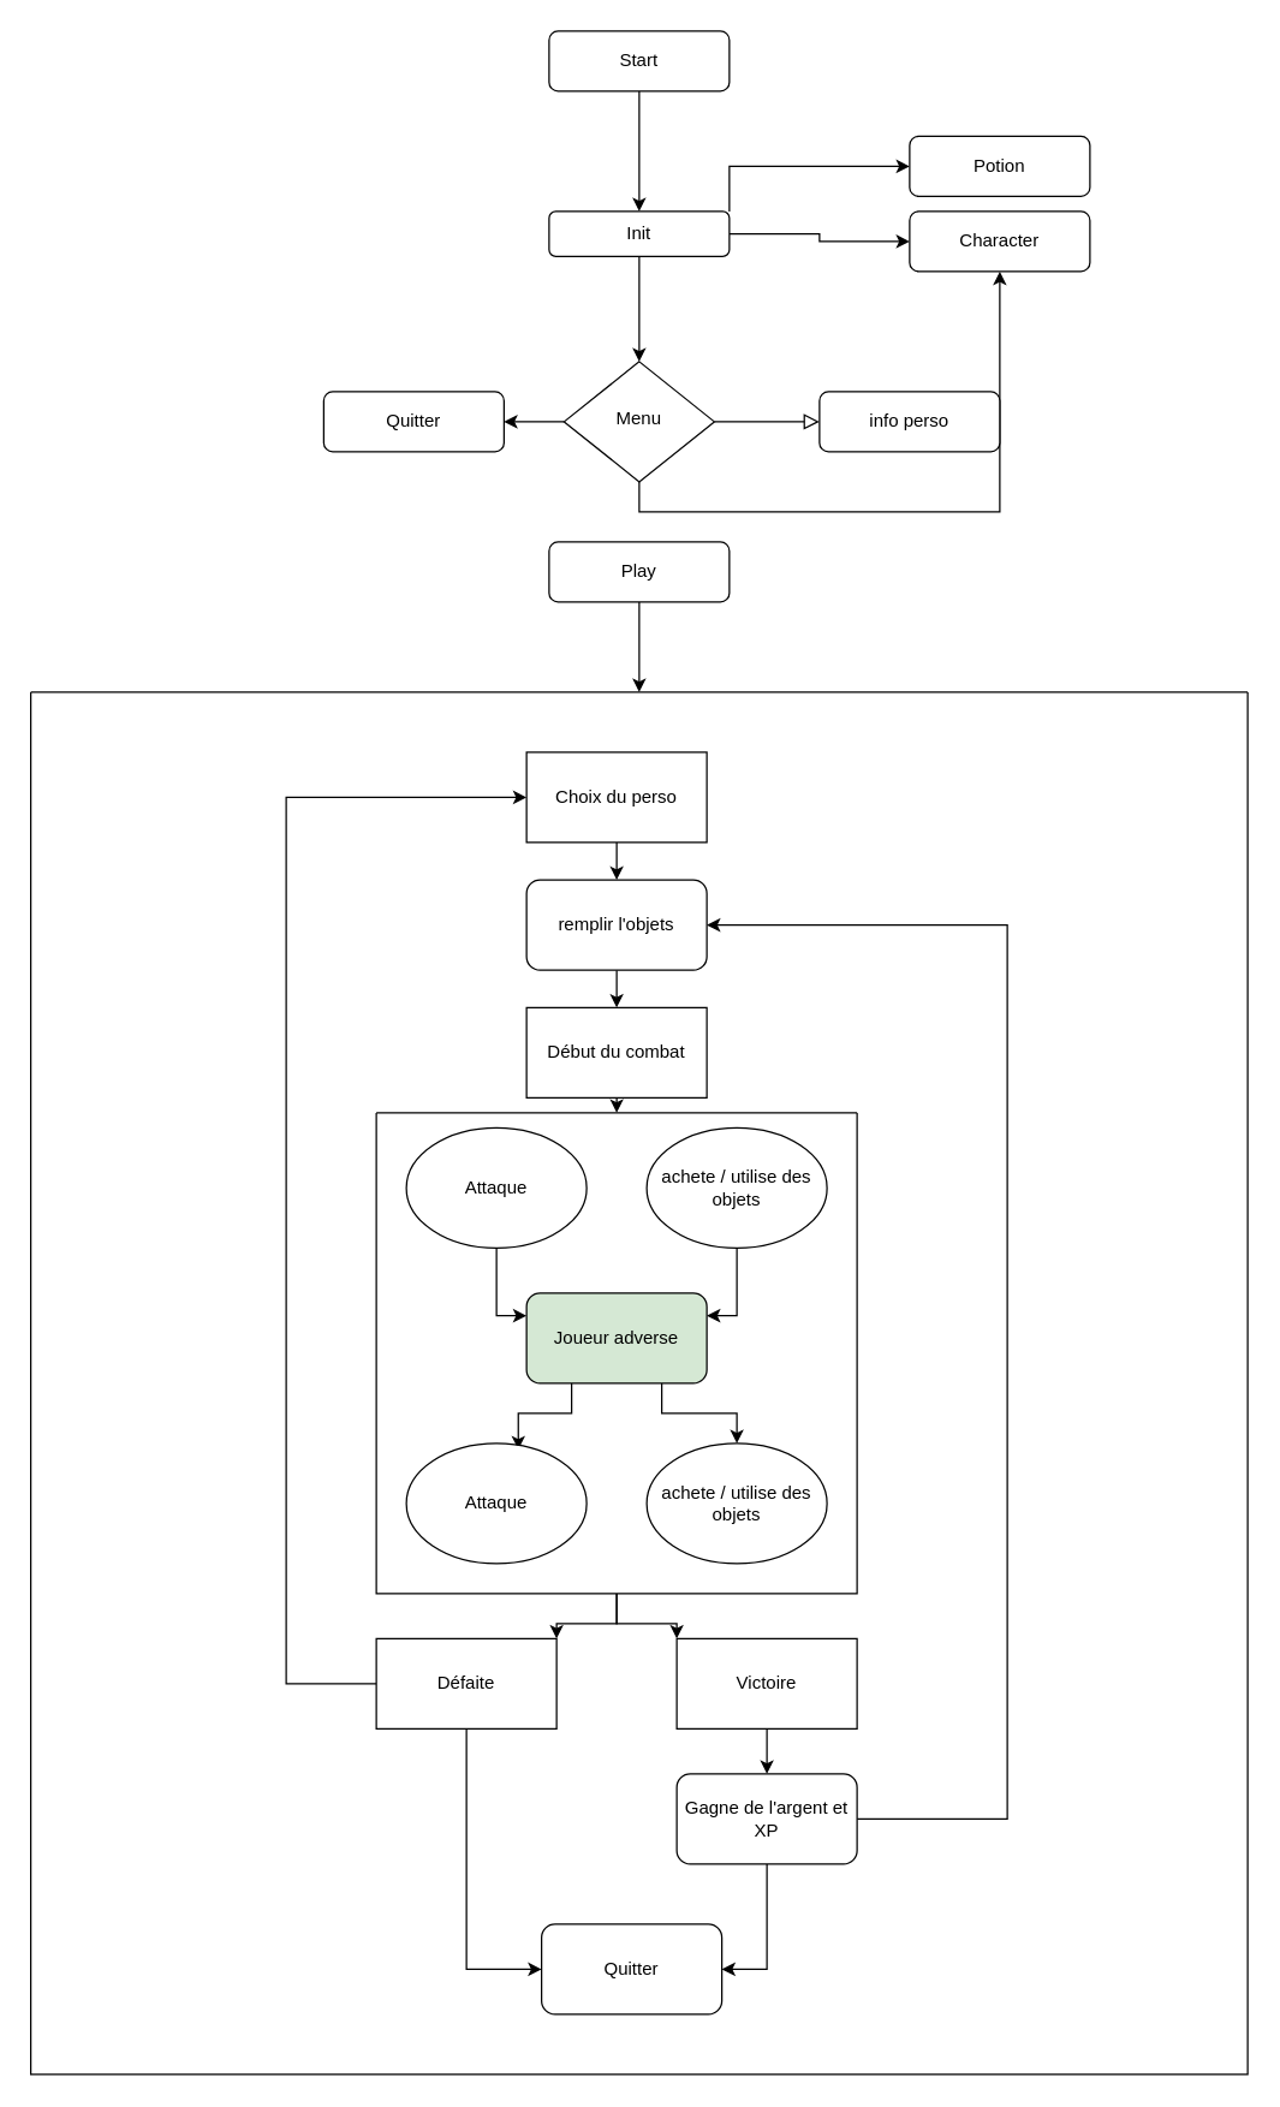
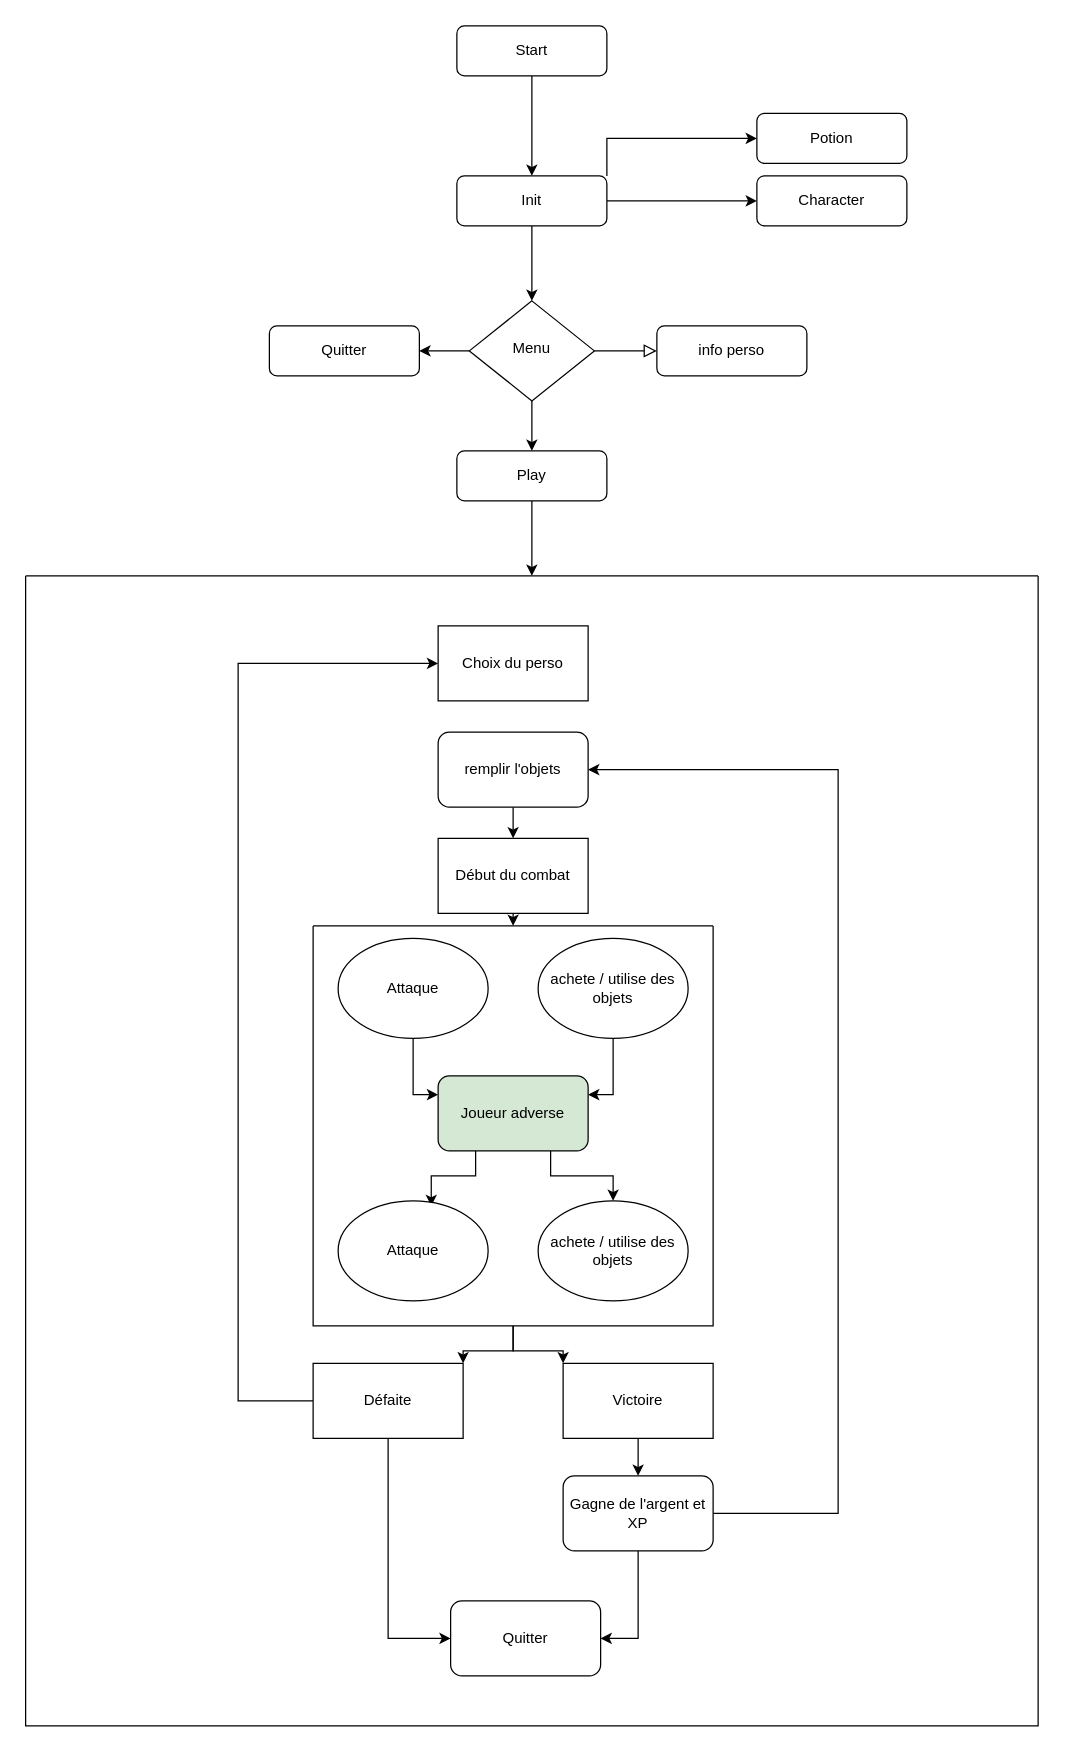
- <mxCell id="15" value="Init" style="rounded=1;whiteSpace=wrap;html=1;fontSize=12;glass=0;strokeWidth=1;shadow=0;" parent="1" vertex="1"><mxGeometry x="365" y="140" width="120" height="30" as="geometry" /></mxCell>
+ <mxCell id="15" value="Init" style="rounded=1;whiteSpace=wrap;html=1;fontSize=12;glass=0;strokeWidth=1;shadow=0;" parent="1" vertex="1"><mxGeometry x="365" y="140" width="120" height="40" as="geometry" /></mxCell>
- <mxCell id="8" value="info perso" style="rounded=1;whiteSpace=wrap;html=1;fontSize=12;glass=0;strokeWidth=1;shadow=0;" parent="1" vertex="1"><mxGeometry x="545" y="260" width="120" height="40" as="geometry" /></mxCell>
+ <mxCell id="8" value="info perso" style="rounded=1;whiteSpace=wrap;html=1;fontSize=12;glass=0;strokeWidth=1;shadow=0;" parent="1" vertex="1"><mxGeometry x="525" y="260" width="120" height="40" as="geometry" /></mxCell>
- <mxCell id="6" style="edgeStyle=orthogonalEdgeStyle;rounded=0;orthogonalLoop=1;jettySize=auto;html=1;exitX=0.5;exitY=1;exitDx=0;exitDy=0;" edge="1" parent="1" source="7" target="16"><mxGeometry relative="1" as="geometry" /></mxCell>
+ <mxCell id="6" style="edgeStyle=orthogonalEdgeStyle;rounded=0;orthogonalLoop=1;jettySize=auto;html=1;exitX=0.5;exitY=1;exitDx=0;exitDy=0;entryX=0.5;entryY=0;entryDx=0;entryDy=0;" edge="1" parent="1" source="7" target="11"><mxGeometry relative="1" as="geometry" /></mxCell>
- <mxCell id="19" style="edgeStyle=orthogonalEdgeStyle;rounded=0;orthogonalLoop=1;jettySize=auto;html=1;exitX=0.5;exitY=1;exitDx=0;exitDy=0;entryX=0.5;entryY=0;entryDx=0;entryDy=0;" edge="1" parent="18" source="20" target="22"><mxGeometry relative="1" as="geometry" /></mxCell>
